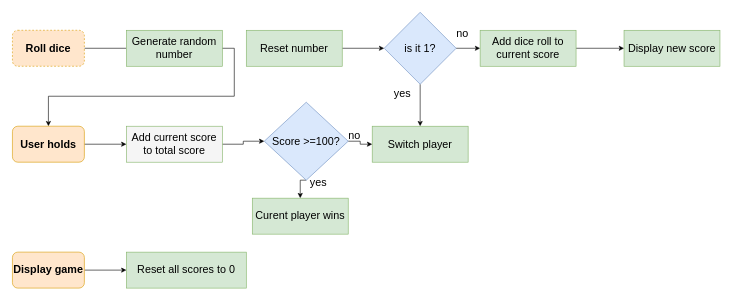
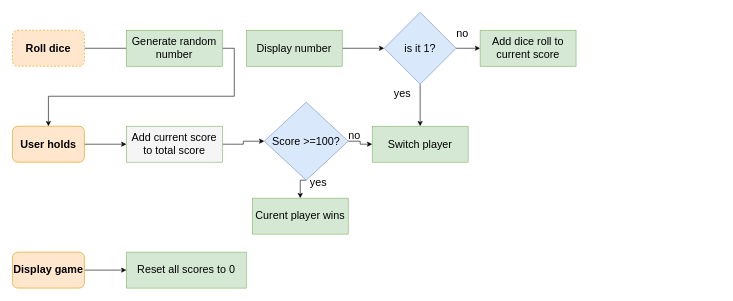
- <mxCell id="8" value="Reset number" style="rounded=0;whiteSpace=wrap;html=1;fontSize=18;fillColor=#d5e8d4;strokeColor=#82b366;" parent="1" vertex="1"><mxGeometry x="410" y="50" width="160" height="60" as="geometry" /></mxCell>
+ <mxCell id="8" value="Display number" style="rounded=0;whiteSpace=wrap;html=1;fontSize=18;fillColor=#d5e8d4;strokeColor=#82b366;" parent="1" vertex="1"><mxGeometry x="410" y="50" width="160" height="60" as="geometry" /></mxCell>
- <mxCell id="14" style="edgeStyle=orthogonalEdgeStyle;rounded=0;orthogonalLoop=1;jettySize=auto;html=1;exitX=1;exitY=0.5;exitDx=0;exitDy=0;entryX=0;entryY=0.5;entryDx=0;entryDy=0;fontSize=18;" parent="1" source="15" target="13" edge="1"><mxGeometry relative="1" as="geometry" /></mxCell>
- <mxCell id="13" value="Display new score" style="rounded=0;whiteSpace=wrap;html=1;fontSize=18;fillColor=#d5e8d4;strokeColor=#82b366;" parent="1" vertex="1"><mxGeometry x="1040" y="50" width="160" height="60" as="geometry" /></mxCell>
